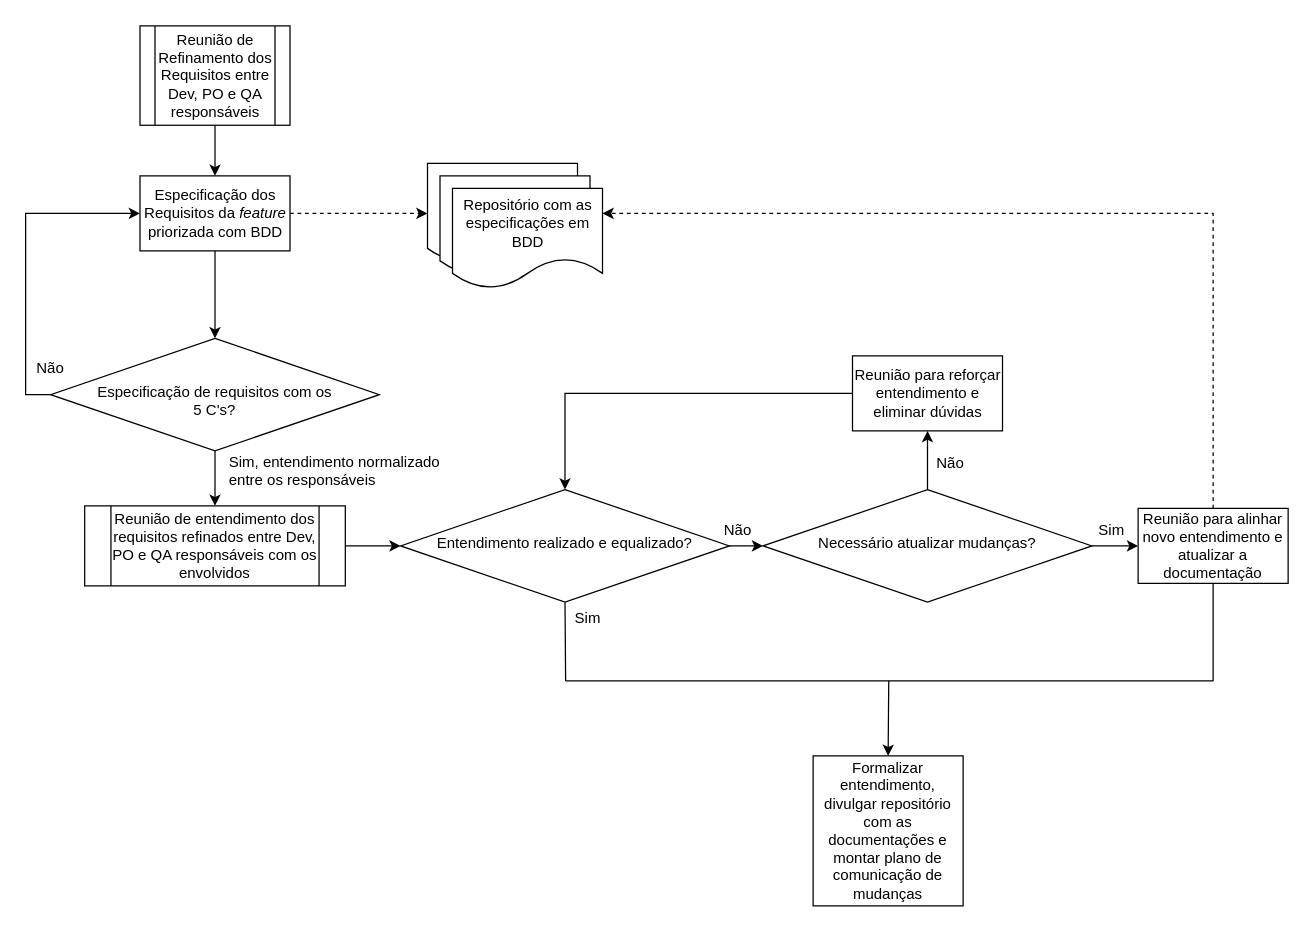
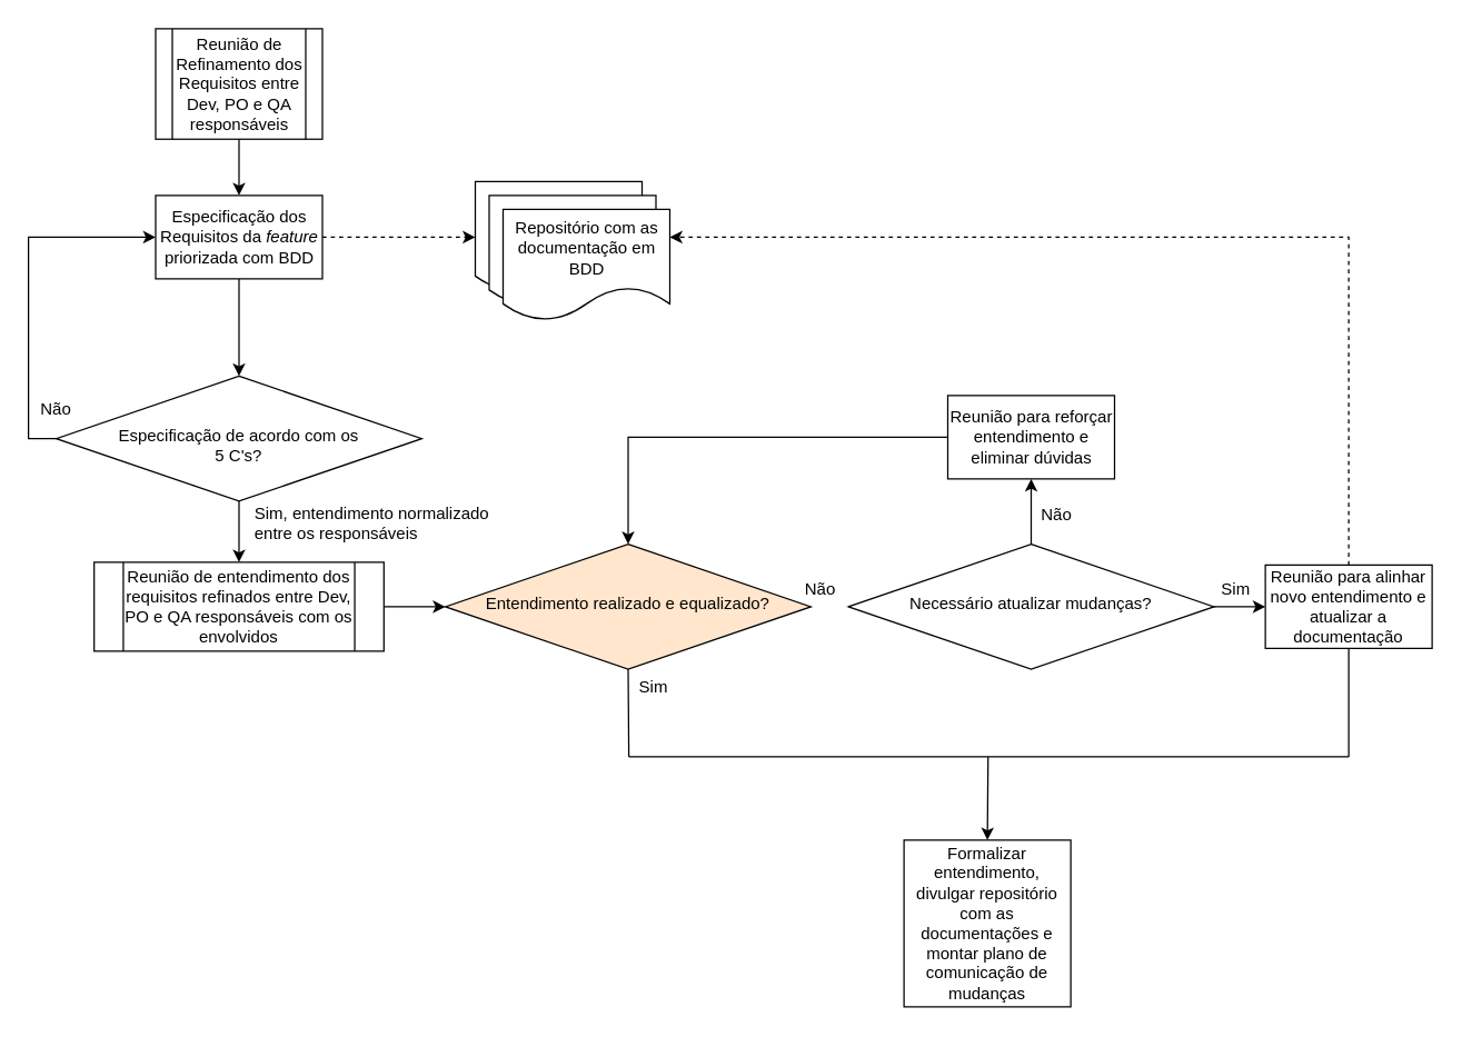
- <mxCell id="12" value="Repositório com as especificações em BDD" style="shape=document;whiteSpace=wrap;html=1;boundedLbl=1;" vertex="1" parent="1"><mxGeometry x="361.5" y="150" width="120" height="80" as="geometry" /></mxCell>
+ <mxCell id="12" value="Repositório com as documentação em BDD" style="shape=document;whiteSpace=wrap;html=1;boundedLbl=1;" vertex="1" parent="1"><mxGeometry x="361.5" y="150" width="120" height="80" as="geometry" /></mxCell>
- <mxCell id="4" value="&lt;br&gt;Especificação de requisitos com os&lt;br&gt;5 C's?" style="rhombus;whiteSpace=wrap;html=1;shadow=0;fontFamily=Helvetica;fontSize=12;align=center;strokeWidth=1;spacing=6;spacingTop=-4;" vertex="1" parent="1"><mxGeometry x="40" y="270" width="263" height="90" as="geometry" /></mxCell>
+ <mxCell id="4" value="&lt;br&gt;Especificação de acordo com os&lt;br&gt;5 C's?" style="rhombus;whiteSpace=wrap;html=1;shadow=0;fontFamily=Helvetica;fontSize=12;align=center;strokeWidth=1;spacing=6;spacingTop=-4;" vertex="1" parent="1"><mxGeometry x="40" y="270" width="263" height="90" as="geometry" /></mxCell>
- <mxCell id="18" value="Entendimento realizado e equalizado?" style="rhombus;whiteSpace=wrap;html=1;shadow=0;fontFamily=Helvetica;fontSize=12;align=center;strokeWidth=1;spacing=6;spacingTop=-4;" vertex="1" parent="1"><mxGeometry x="320" y="391" width="263" height="90" as="geometry" /></mxCell>
+ <mxCell id="18" value="Entendimento realizado e equalizado?" style="rhombus;whiteSpace=wrap;html=1;shadow=0;fontFamily=Helvetica;fontSize=12;align=center;strokeWidth=1;spacing=6;spacingTop=-4;fillColor=#ffe6cc;" vertex="1" parent="1"><mxGeometry x="320" y="391" width="263" height="90" as="geometry" /></mxCell>
- <mxCell id="17" style="edgeStyle=orthogonalEdgeStyle;rounded=0;orthogonalLoop=1;jettySize=auto;html=1;entryX=0;entryY=0.5;entryDx=0;entryDy=0;" edge="1" parent="1" source="18" target="22"><mxGeometry relative="1" as="geometry" /></mxCell>
